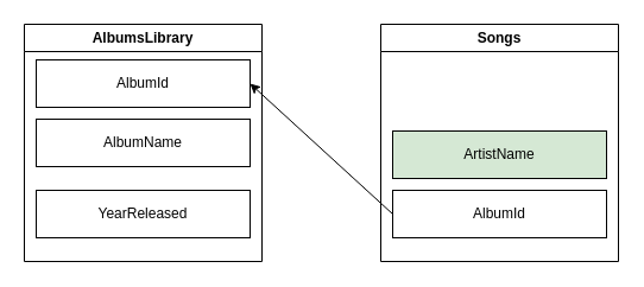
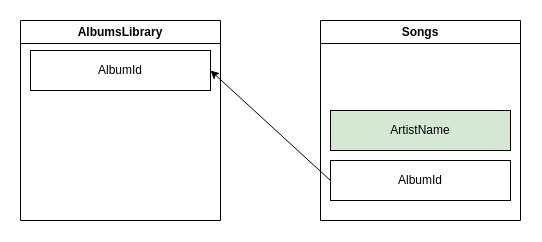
- <mxCell id="4" value="AlbumName" style="rounded=0;whiteSpace=wrap;html=1;" parent="2" vertex="1"><mxGeometry x="10" y="80" width="180" height="40" as="geometry" /></mxCell>
- <mxCell id="5" value="YearReleased" style="rounded=0;whiteSpace=wrap;html=1;" parent="2" vertex="1"><mxGeometry x="10" y="140" width="180" height="40" as="geometry" /></mxCell>
